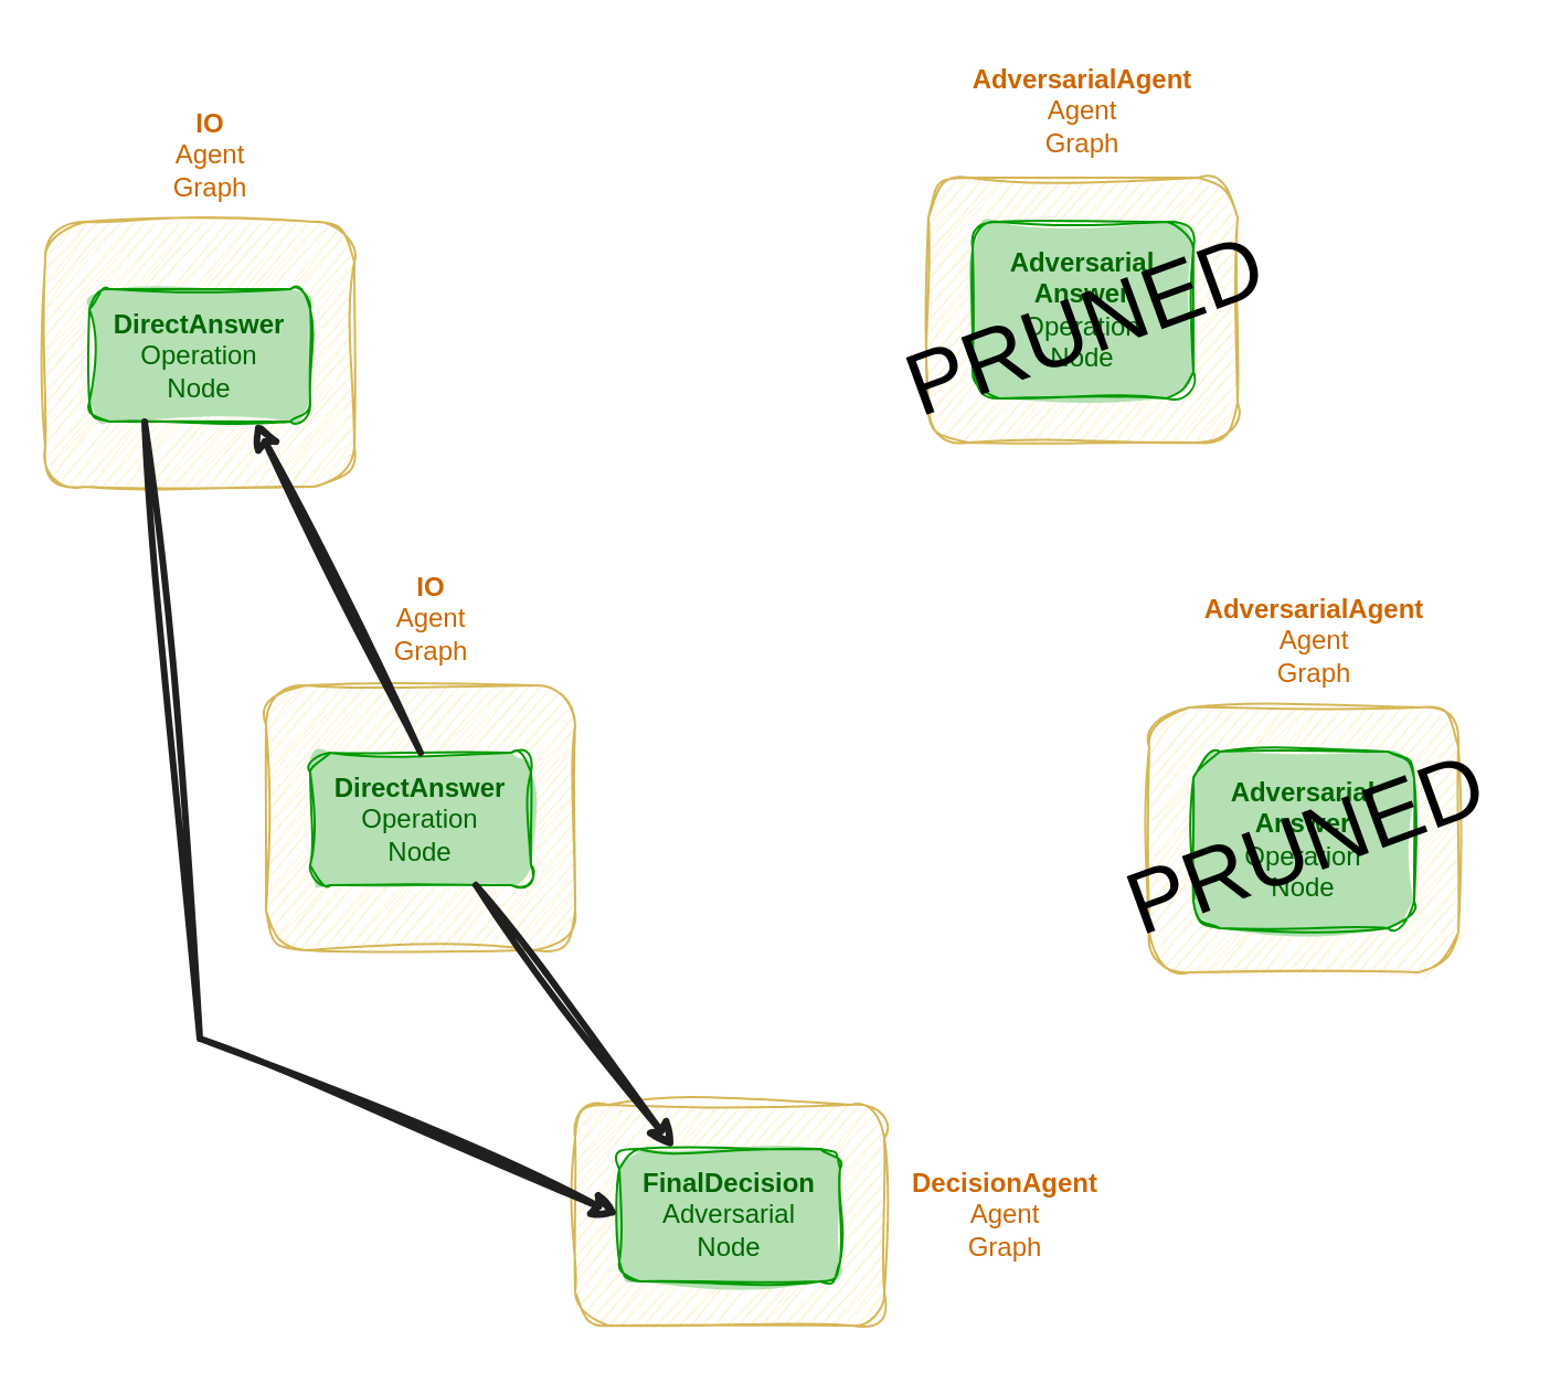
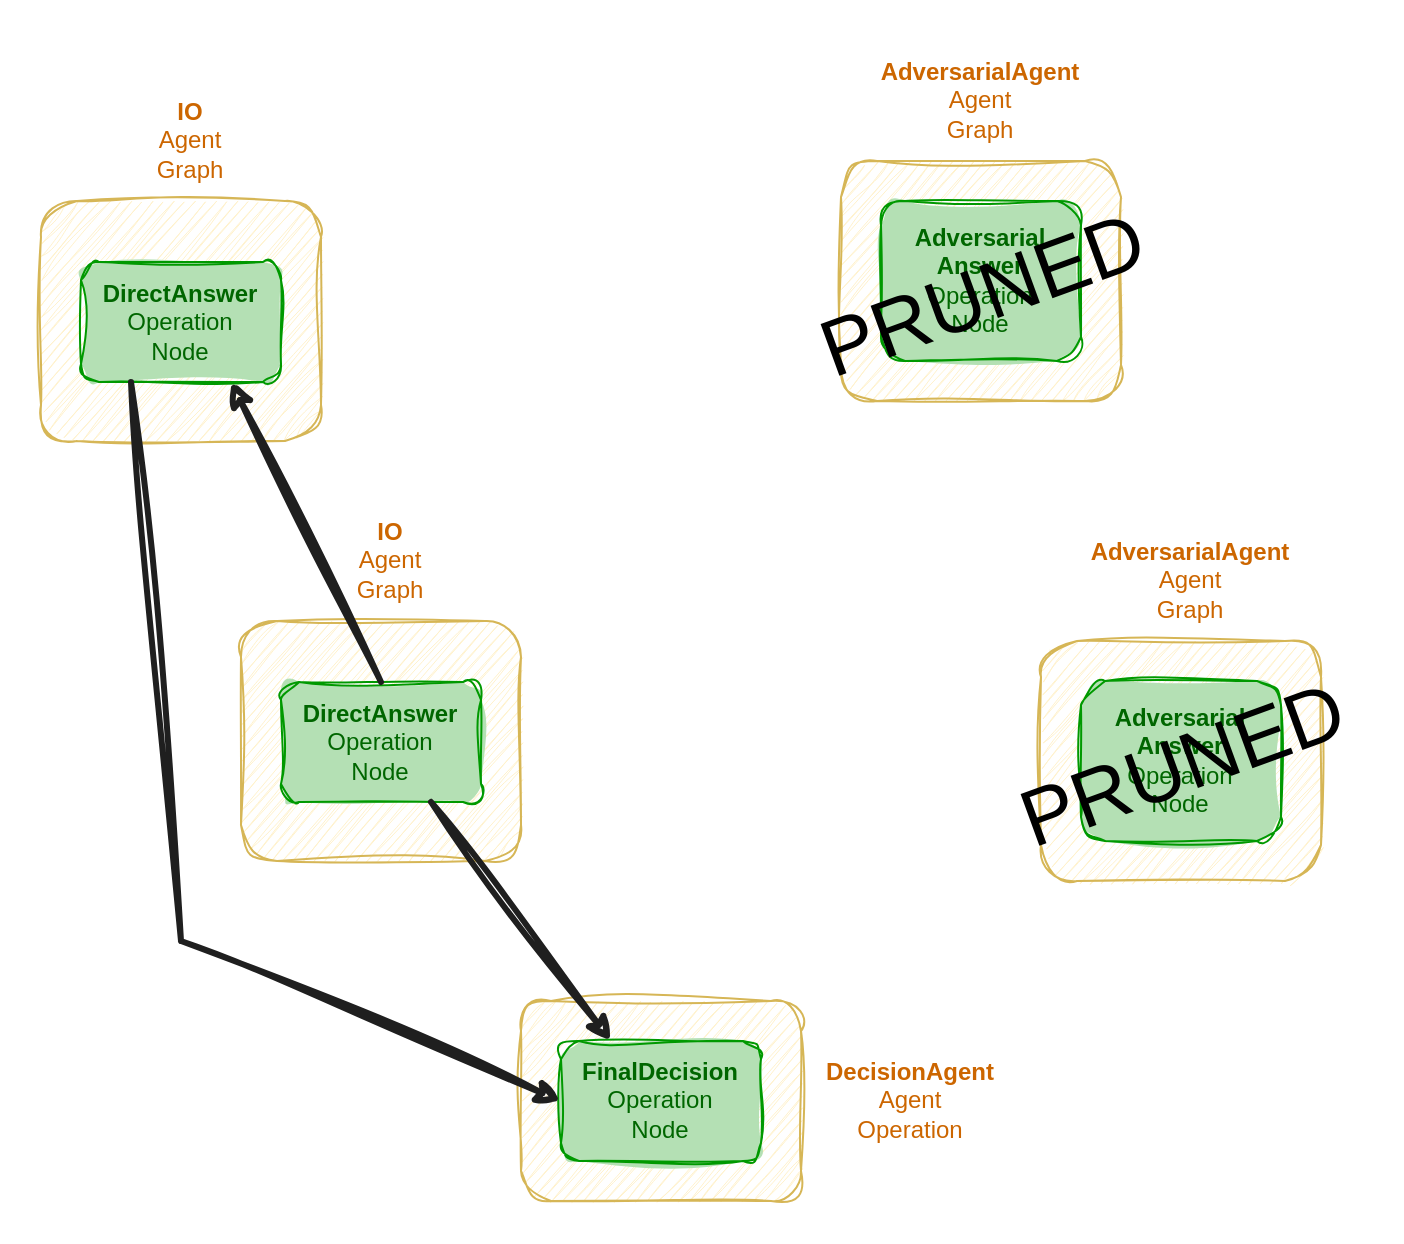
- <mxCell id="6" value="&lt;b&gt;FinalDecision&lt;br&gt;&lt;/b&gt;Adversarial&lt;br&gt;Node" style="rounded=1;whiteSpace=wrap;html=1;sketch=1;curveFitting=1;jiggle=2;fillColor=#B4E0B4;strokeColor=#009900;fillStyle=solid;fontColor=#006600;" parent="1" vertex="1"><mxGeometry x="280" y="520" width="100" height="60" as="geometry" /></mxCell>
+ <mxCell id="6" value="&lt;b&gt;FinalDecision&lt;br&gt;&lt;/b&gt;Operation&lt;br&gt;Node" style="rounded=1;whiteSpace=wrap;html=1;sketch=1;curveFitting=1;jiggle=2;fillColor=#B4E0B4;strokeColor=#009900;fillStyle=solid;fontColor=#006600;" parent="1" vertex="1"><mxGeometry x="280" y="520" width="100" height="60" as="geometry" /></mxCell>
- <mxCell id="19" value="&lt;b&gt;DecisionAgent&lt;br&gt;&lt;/b&gt;Agent&lt;br&gt;Graph" style="text;html=1;strokeColor=none;fillColor=none;align=center;verticalAlign=middle;whiteSpace=wrap;rounded=0;fontColor=#CC6600;" vertex="1" parent="1"><mxGeometry x="410" y="520" width="90" height="60" as="geometry" /></mxCell>
+ <mxCell id="19" value="&lt;b&gt;DecisionAgent&lt;br&gt;&lt;/b&gt;Agent&lt;br&gt;Operation" style="text;html=1;strokeColor=none;fillColor=none;align=center;verticalAlign=middle;whiteSpace=wrap;rounded=0;fontColor=#CC6600;" vertex="1" parent="1"><mxGeometry x="410" y="520" width="90" height="60" as="geometry" /></mxCell>
